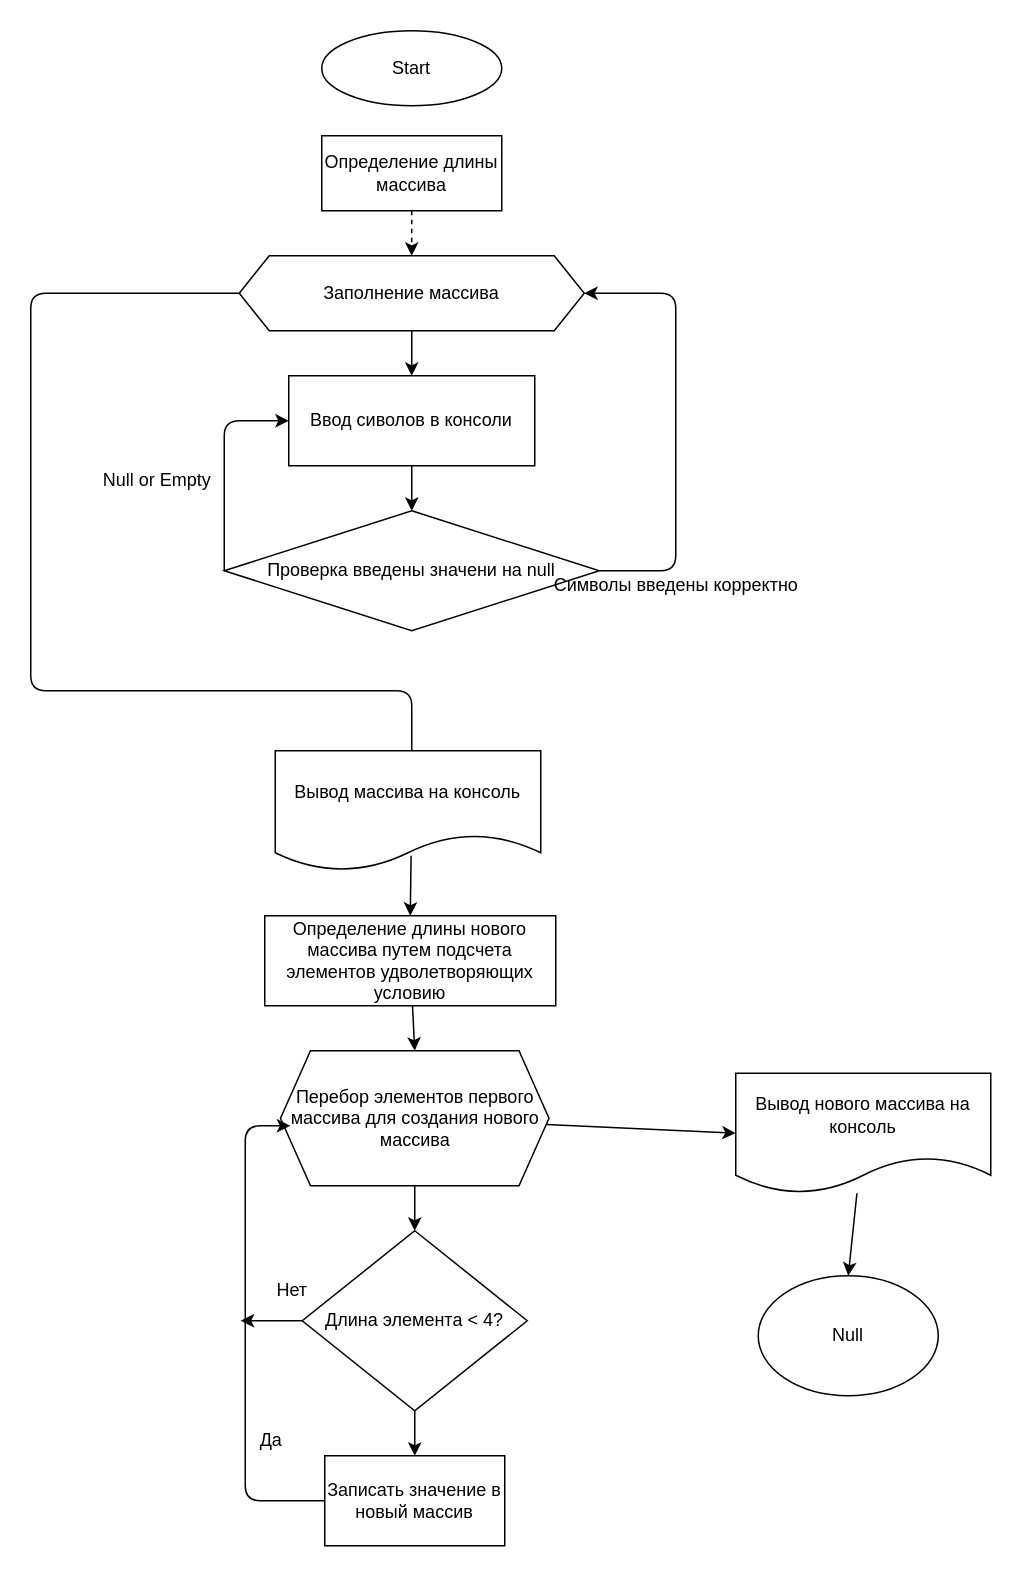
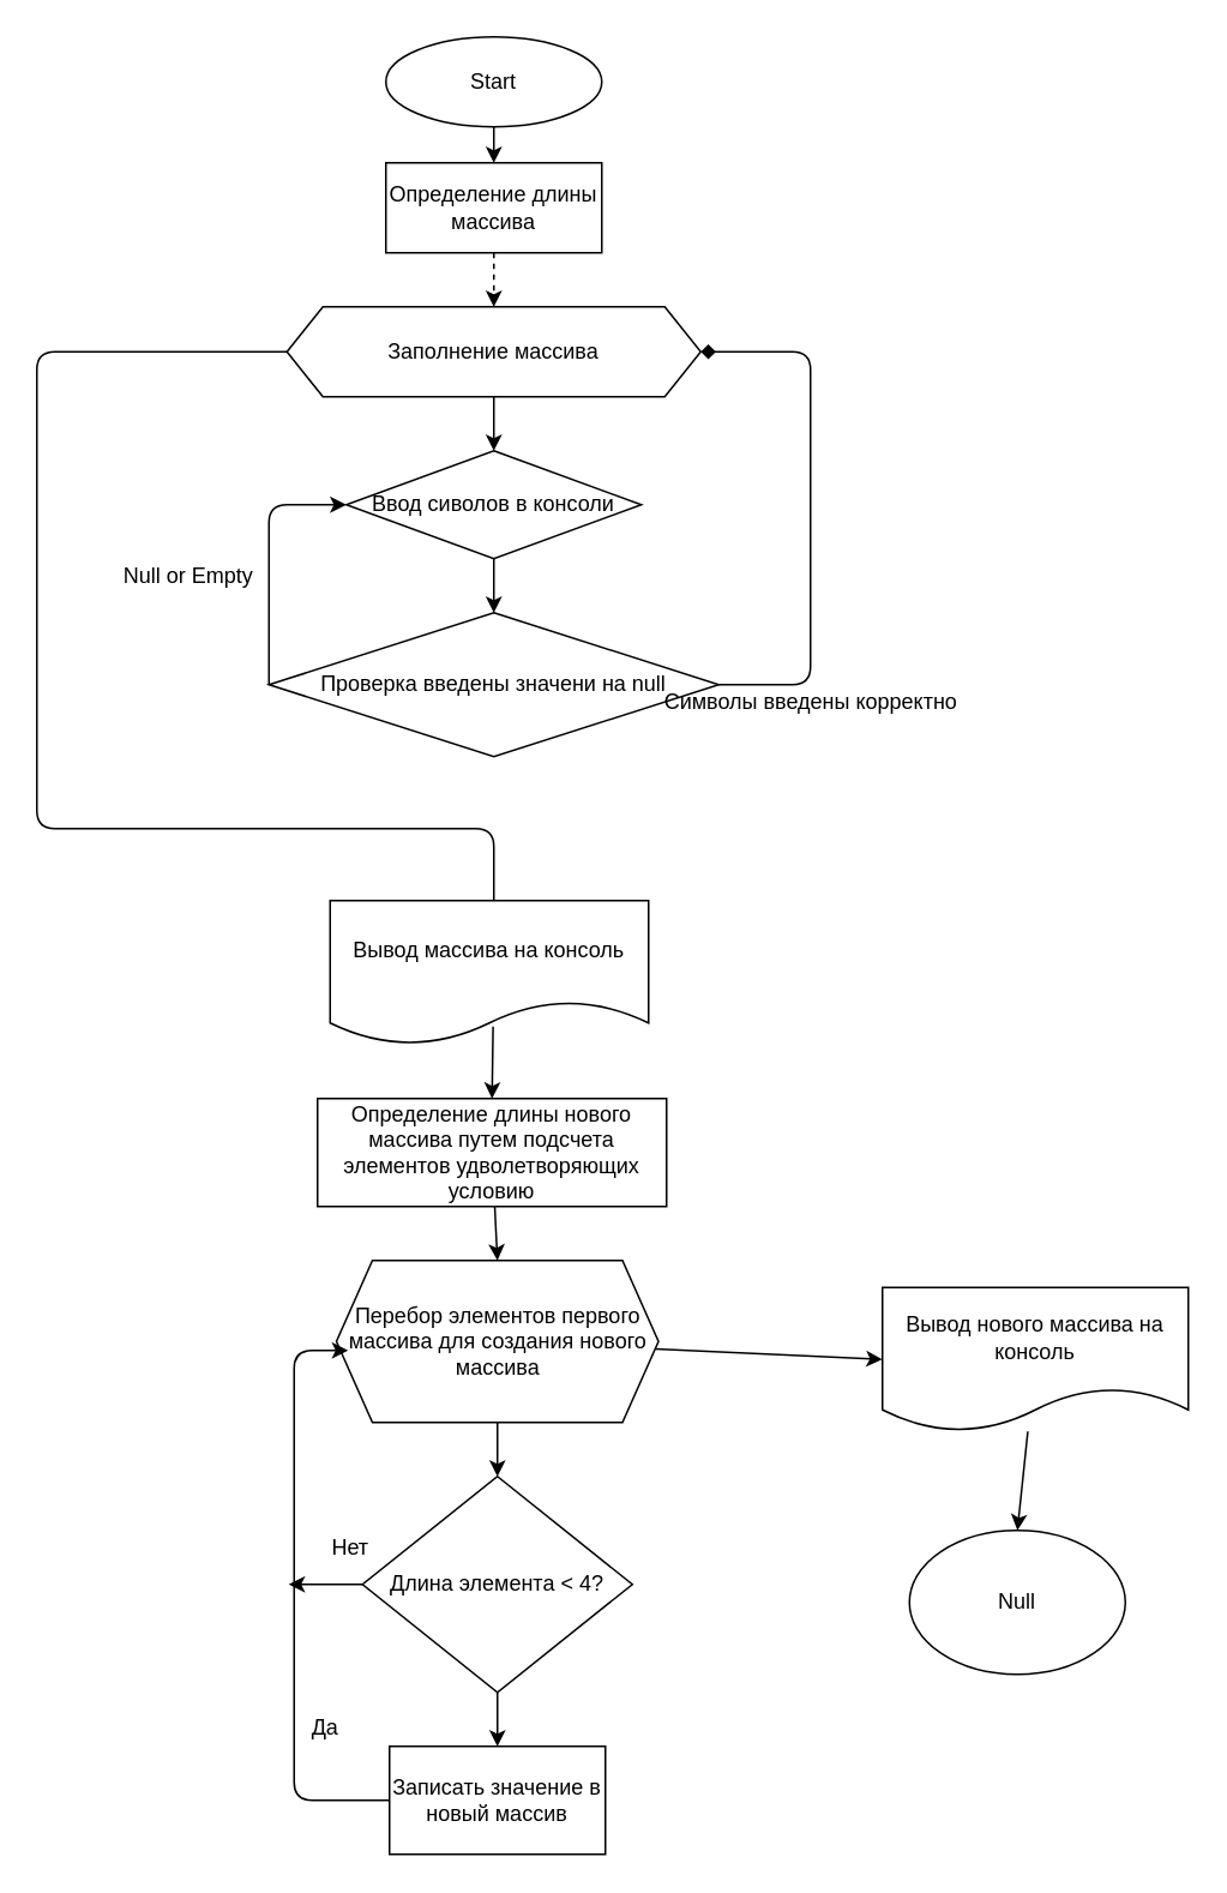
+ <mxCell id="2" style="edgeStyle=none;html=1;" edge="1" parent="1" source="3" target="5"><mxGeometry relative="1" as="geometry" /></mxCell>
- <mxCell id="10" style="edgeStyle=none;html=1;entryX=1;entryY=0.5;entryDx=0;entryDy=0;exitX=1;exitY=0.5;exitDx=0;exitDy=0;" edge="1" parent="1" source="11" target="8"><mxGeometry relative="1" as="geometry"><Array as="points"><mxPoint x="450" y="380" /><mxPoint x="450" y="195" /></Array></mxGeometry></mxCell>
+ <mxCell id="10" style="edgeStyle=none;html=1;entryX=1;entryY=0.5;entryDx=0;entryDy=0;exitX=1;exitY=0.5;exitDx=0;exitDy=0;endArrow=diamond;" edge="1" parent="1" source="11" target="8"><mxGeometry relative="1" as="geometry"><Array as="points"><mxPoint x="450" y="380" /><mxPoint x="450" y="195" /></Array></mxGeometry></mxCell>
- <mxCell id="13" value="Ввод сиволов в консоли" style="rounded=0;whiteSpace=wrap;html=1;" vertex="1" parent="1"><mxGeometry x="192" y="250" width="164" height="60" as="geometry" /></mxCell>
+ <mxCell id="13" value="Ввод сиволов в консоли" style="rhombus;whiteSpace=wrap;html=1;" vertex="1" parent="1"><mxGeometry x="192" y="250" width="164" height="60" as="geometry" /></mxCell>
